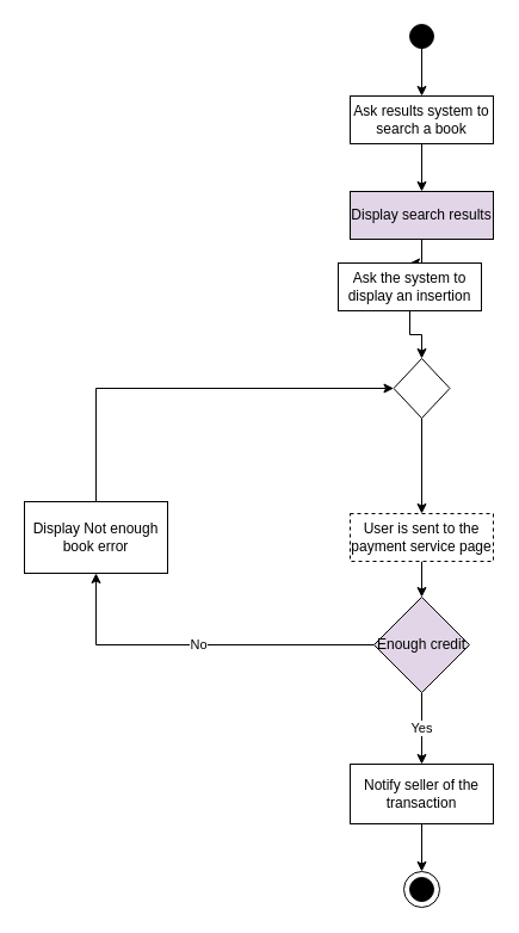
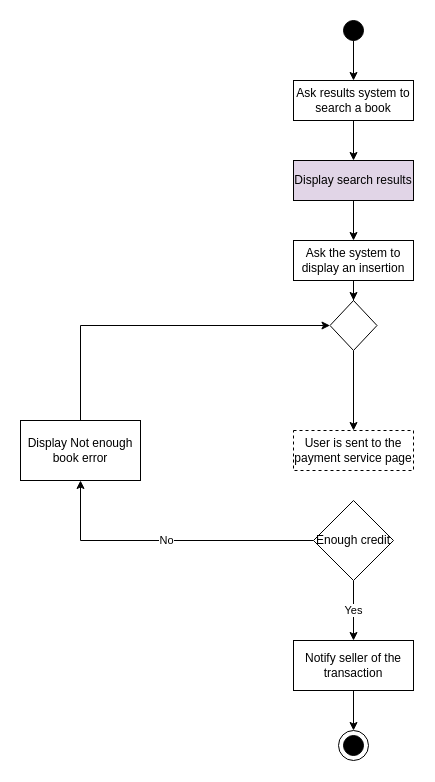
- <mxCell id="9" value="Ask the system to display an insertion" style="rounded=0;whiteSpace=wrap;html=1;strokeColor=#000000;fillColor=#FFFFFF;" parent="1" vertex="1"><mxGeometry x="283" y="220" width="120" height="40" as="geometry" /></mxCell>
+ <mxCell id="9" value="Ask the system to display an insertion" style="rounded=0;whiteSpace=wrap;html=1;strokeColor=#000000;fillColor=#FFFFFF;" parent="1" vertex="1"><mxGeometry x="293" y="240" width="120" height="40" as="geometry" /></mxCell>
- <mxCell id="14" style="edgeStyle=orthogonalEdgeStyle;rounded=0;orthogonalLoop=1;jettySize=auto;html=1;entryX=0.5;entryY=0;entryDx=0;entryDy=0;" edge="1" parent="1" source="15" target="18"><mxGeometry relative="1" as="geometry" /></mxCell>
- <mxCell id="18" value="Enough credit" style="rhombus;whiteSpace=wrap;html=1;fillColor=#e1d5e7;" vertex="1" parent="1"><mxGeometry x="313" y="500" width="80" height="80" as="geometry" /></mxCell>
+ <mxCell id="18" value="Enough credit" style="rhombus;whiteSpace=wrap;html=1;" vertex="1" parent="1"><mxGeometry x="313" y="500" width="80" height="80" as="geometry" /></mxCell>
